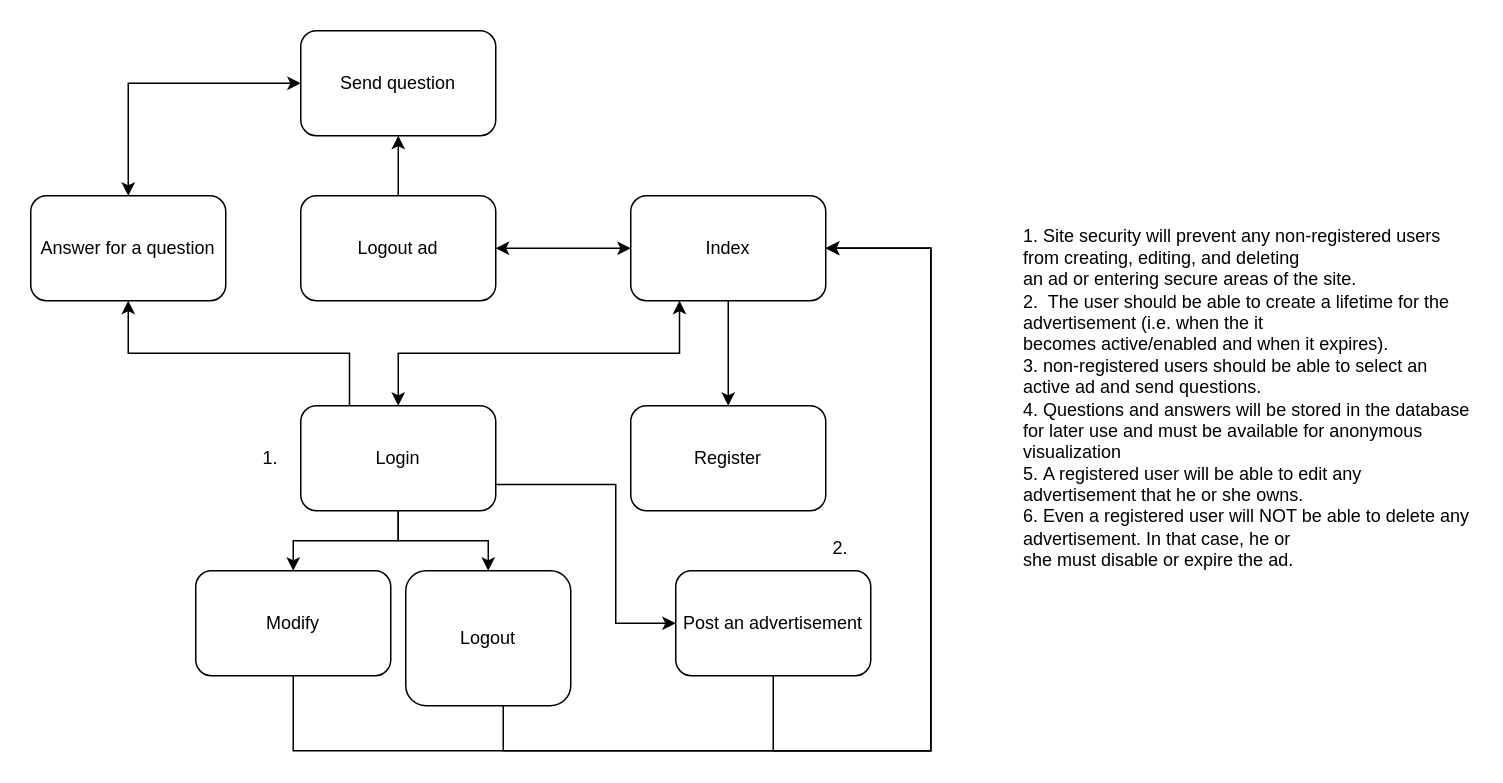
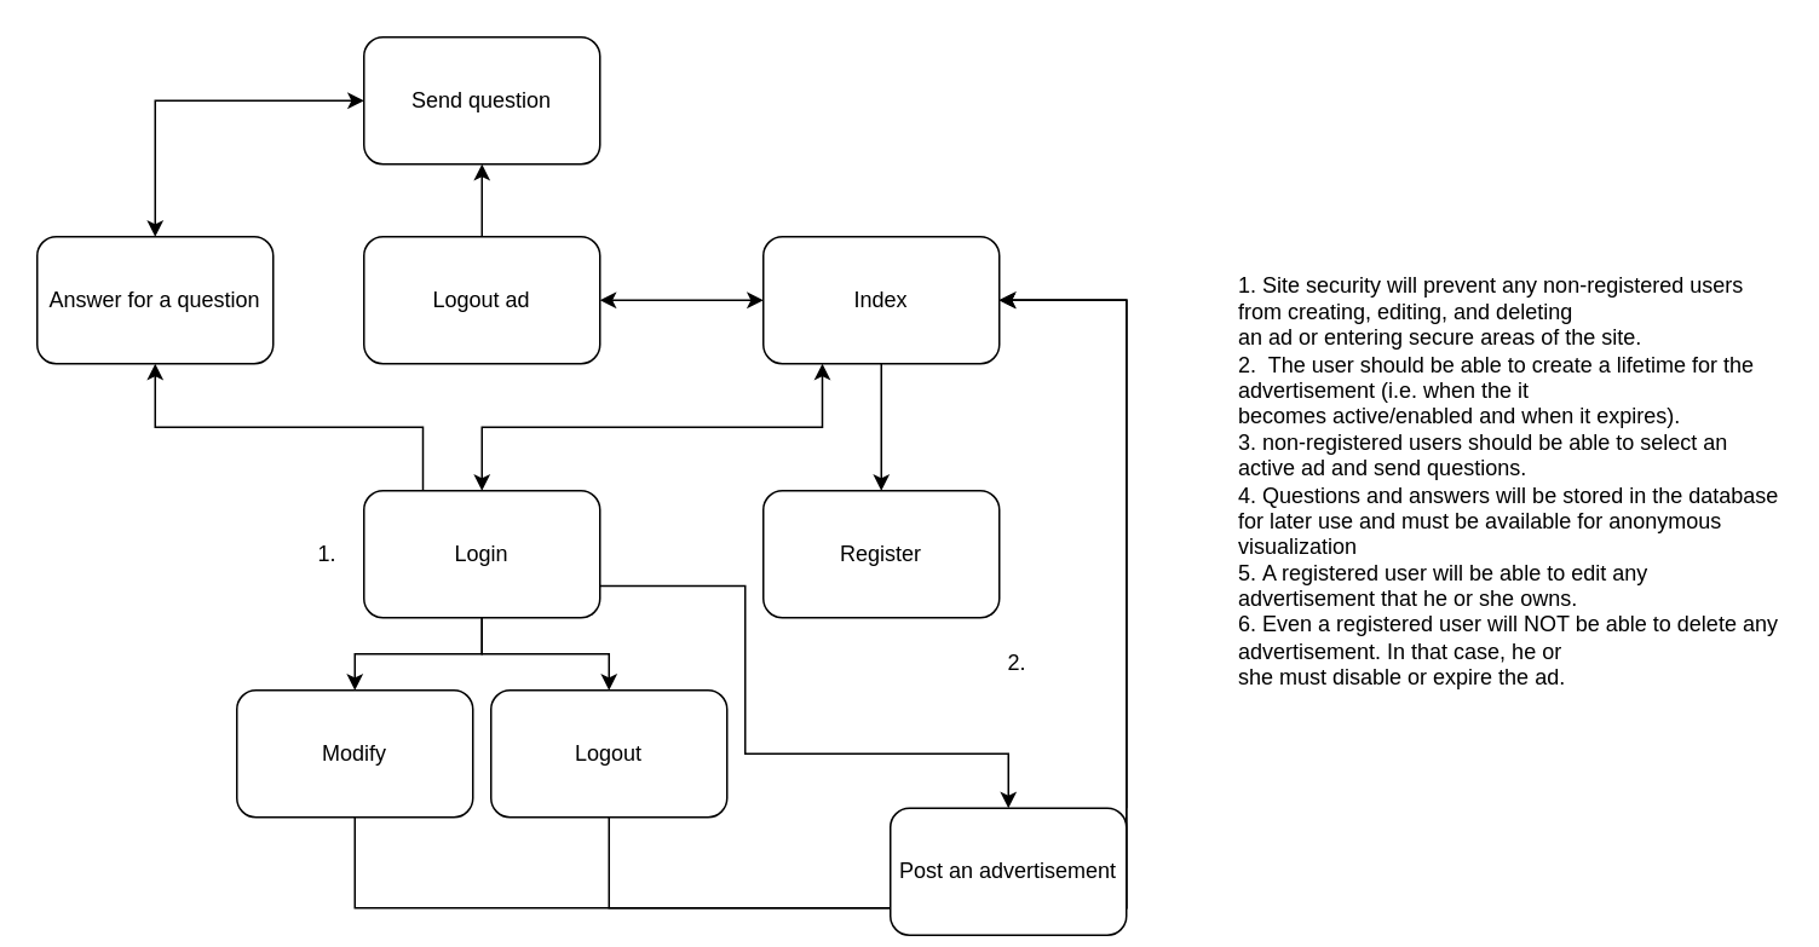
- <mxCell id="22" value="Post an advertisement" style="rounded=1;whiteSpace=wrap;html=1;" vertex="1" parent="1"><mxGeometry x="450" y="380" width="130" height="70" as="geometry" /></mxCell>
+ <mxCell id="22" value="Post an advertisement" style="rounded=1;whiteSpace=wrap;html=1;" vertex="1" parent="1"><mxGeometry x="490" y="445" width="130" height="70" as="geometry" /></mxCell>
- <mxCell id="13" value="Logout" style="rounded=1;whiteSpace=wrap;html=1;" vertex="1" parent="1"><mxGeometry x="270" y="380" width="110" height="90" as="geometry" /></mxCell>
+ <mxCell id="13" value="Logout" style="rounded=1;whiteSpace=wrap;html=1;" vertex="1" parent="1"><mxGeometry x="270" y="380" width="130" height="70" as="geometry" /></mxCell>
